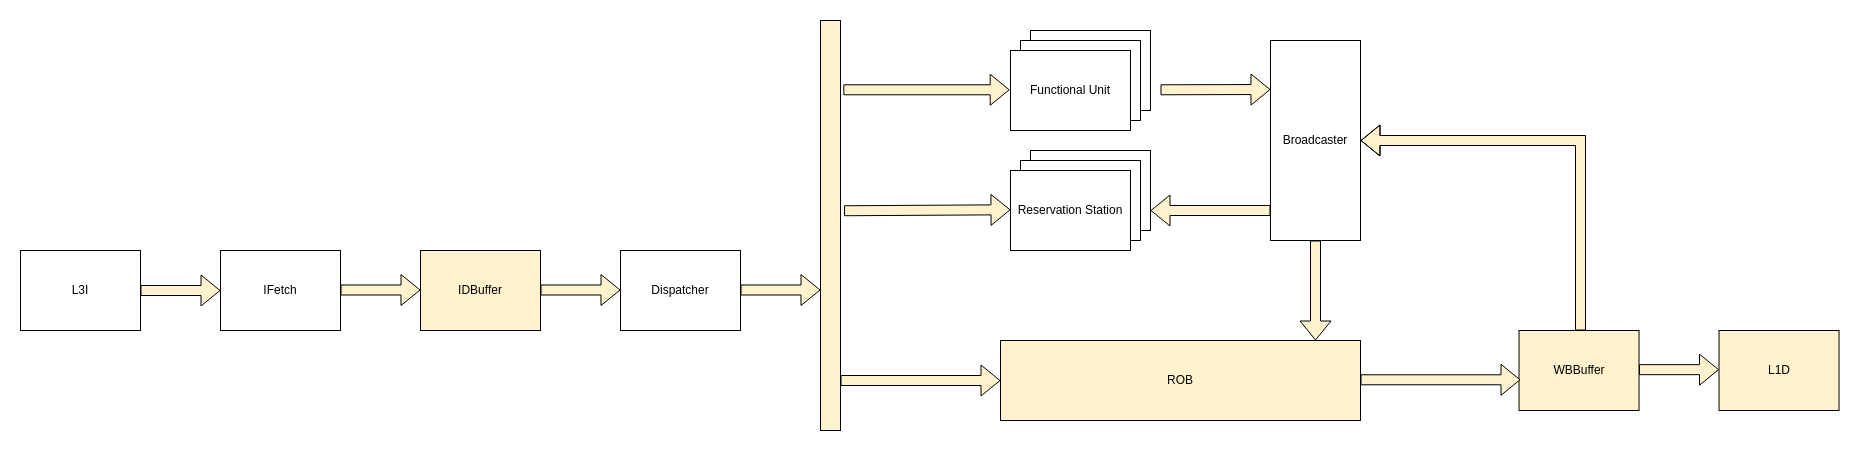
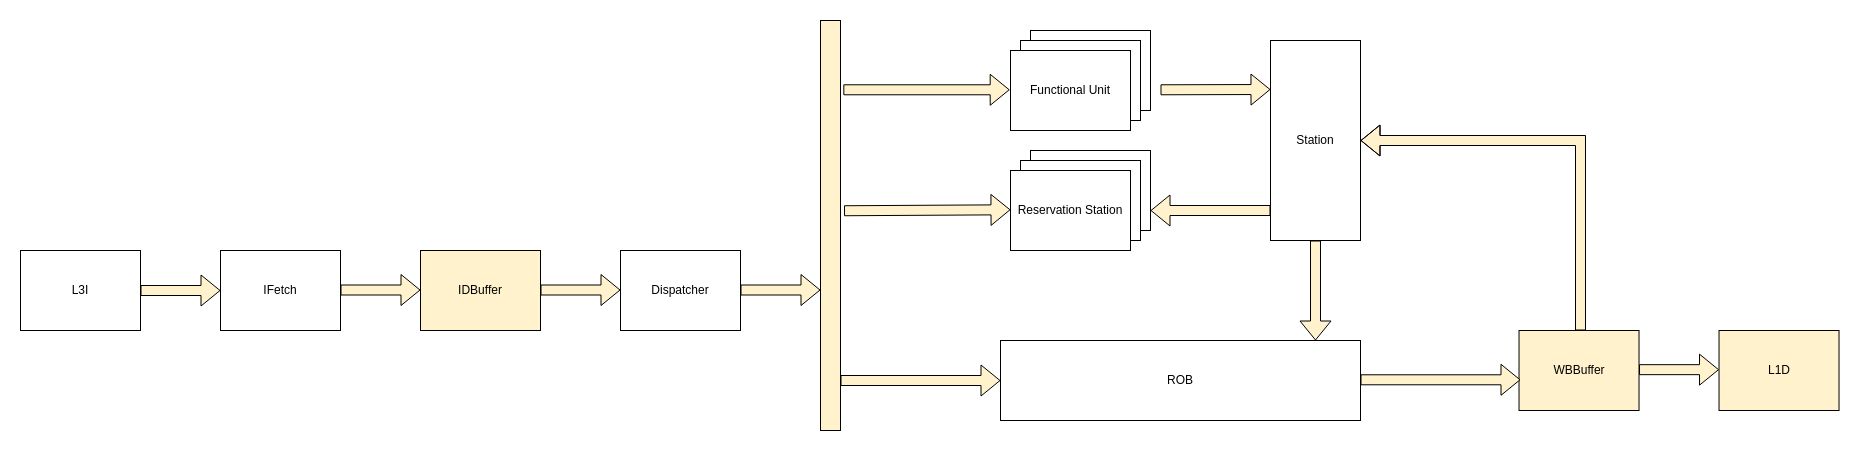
- <mxCell id="26" value="Broadcaster" style="rounded=0;whiteSpace=wrap;html=1;fontSize=12;" vertex="1" parent="1"><mxGeometry x="1270" y="40" width="90" height="200" as="geometry" /></mxCell>
+ <mxCell id="26" value="Station" style="rounded=0;whiteSpace=wrap;html=1;fontSize=12;" vertex="1" parent="1"><mxGeometry x="1270" y="40" width="90" height="200" as="geometry" /></mxCell>
- <mxCell id="8" value="ROB" style="rounded=0;whiteSpace=wrap;html=1;fontSize=12;fillColor=#fff2cc;" vertex="1" parent="1"><mxGeometry x="1000" y="340" width="360" height="80" as="geometry" /></mxCell>
+ <mxCell id="8" value="ROB" style="rounded=0;whiteSpace=wrap;html=1;fontSize=12;" vertex="1" parent="1"><mxGeometry x="1000" y="340" width="360" height="80" as="geometry" /></mxCell>
